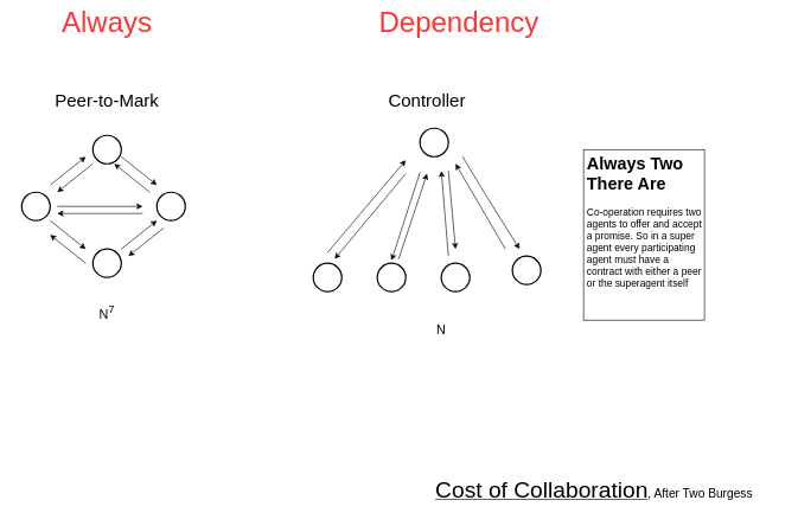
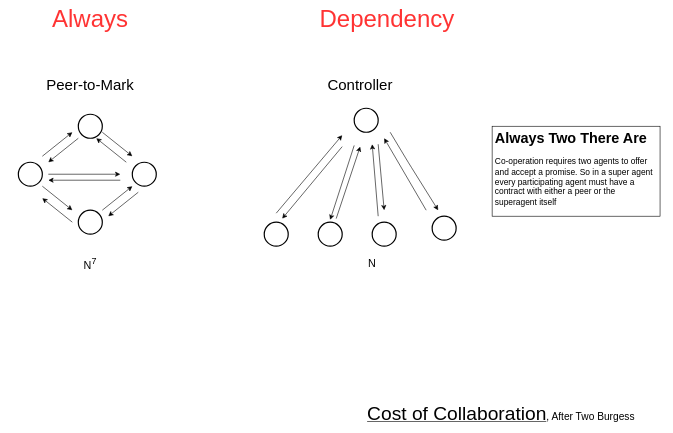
- <mxCell id="7" value="&lt;h1&gt;Always Two There Are&lt;/h1&gt;&lt;p&gt;&lt;font style=&quot;font-size: 14px&quot;&gt;Co-operation requires two agents to offer and accept a promise. So in a super agent every participating agent must have a contract with either a peer or the superagent itself&lt;/font&gt;&lt;/p&gt;" style="text;html=1;strokeColor=default;fillColor=default;spacing=5;spacingTop=-20;whiteSpace=wrap;overflow=hidden;rounded=0;" vertex="1" parent="1"><mxGeometry x="820" y="210" width="170" height="240" as="geometry" /></mxCell>
+ <mxCell id="7" value="&lt;h1&gt;Always Two There Are&lt;/h1&gt;&lt;p&gt;&lt;font style=&quot;font-size: 14px&quot;&gt;Co-operation requires two agents to offer and accept a promise. So in a super agent every participating agent must have a contract with either a peer or the superagent itself&lt;/font&gt;&lt;/p&gt;" style="text;html=1;strokeColor=default;fillColor=default;spacing=5;spacingTop=-20;whiteSpace=wrap;overflow=hidden;rounded=0;" vertex="1" parent="1"><mxGeometry x="820" y="210" width="280" height="150" as="geometry" /></mxCell>
- <mxCell id="33" value="&lt;font style=&quot;font-size: 18px&quot;&gt;N&lt;/font&gt;" style="text;html=1;strokeColor=none;fillColor=none;align=center;verticalAlign=middle;whiteSpace=wrap;rounded=0;" vertex="1" parent="1"><mxGeometry x="510" y="455" width="220" height="20" as="geometry" /></mxCell>
+ <mxCell id="33" value="&lt;font style=&quot;font-size: 18px&quot;&gt;N&lt;/font&gt;" style="text;html=1;strokeColor=none;fillColor=none;align=center;verticalAlign=middle;whiteSpace=wrap;rounded=0;" vertex="1" parent="1"><mxGeometry x="510" y="430" width="220" height="20" as="geometry" /></mxCell>
